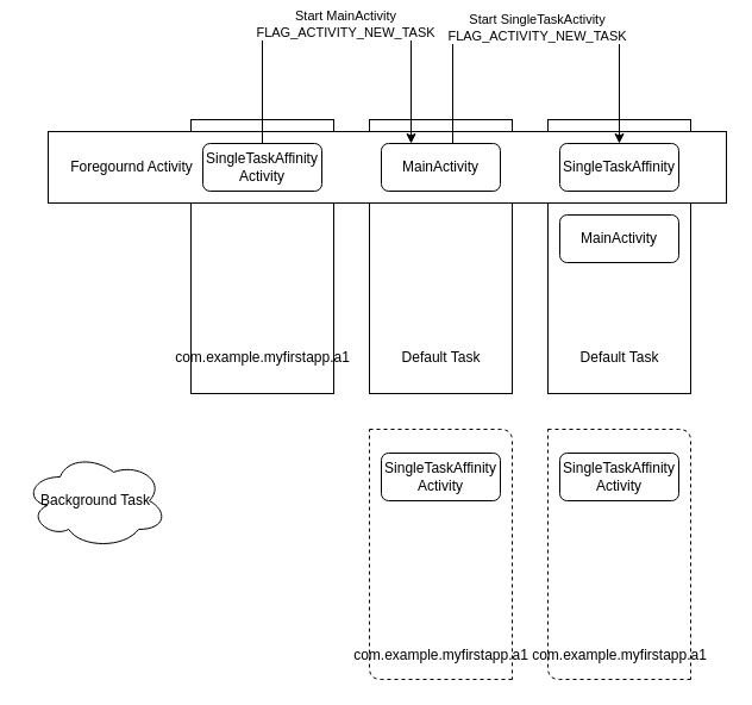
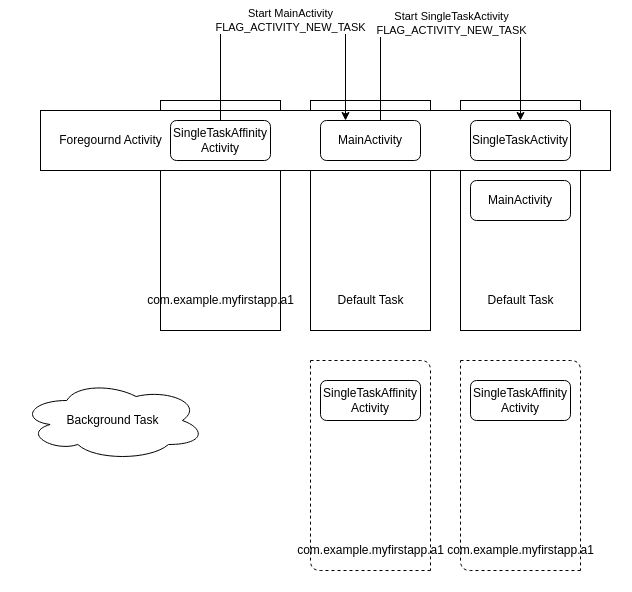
- <mxCell id="26" value="&lt;font style=&quot;font-size: 12px&quot;&gt;SingleTaskAffinity&lt;/font&gt;" style="rounded=1;whiteSpace=wrap;html=1;" vertex="1" parent="1"><mxGeometry x="470" y="120" width="100" height="40" as="geometry" /></mxCell>
+ <mxCell id="26" value="&lt;font style=&quot;font-size: 12px&quot;&gt;SingleTaskActivity&lt;/font&gt;" style="rounded=1;whiteSpace=wrap;html=1;" vertex="1" parent="1"><mxGeometry x="470" y="120" width="100" height="40" as="geometry" /></mxCell>
- <mxCell id="14" value="Background Task" style="ellipse;shape=cloud;whiteSpace=wrap;html=1;" vertex="1" parent="1"><mxGeometry x="20" y="380" width="120" height="80" as="geometry" /></mxCell>
+ <mxCell id="14" value="Background Task" style="ellipse;shape=cloud;whiteSpace=wrap;html=1;" vertex="1" parent="1"><mxGeometry x="20" y="380" width="185" height="80" as="geometry" /></mxCell>
